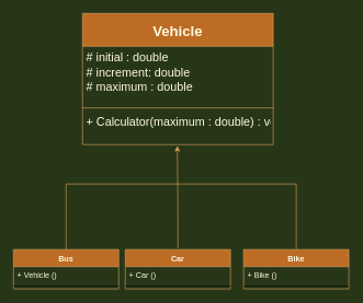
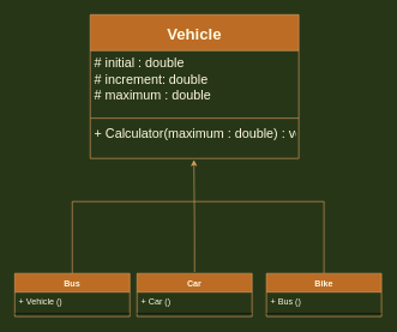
- <mxCell id="17" value="+ Bike ()" style="text;strokeColor=none;fillColor=none;align=left;verticalAlign=top;spacingLeft=4;spacingRight=4;overflow=hidden;rotatable=0;points=[[0,0.5],[1,0.5]];portConstraint=eastwest;rounded=0;sketch=0;fontColor=#FEFAE0;" vertex="1" parent="16"><mxGeometry y="26" width="160" height="26" as="geometry" /></mxCell>
+ <mxCell id="17" value="+ Bus ()" style="text;strokeColor=none;fillColor=none;align=left;verticalAlign=top;spacingLeft=4;spacingRight=4;overflow=hidden;rotatable=0;points=[[0,0.5],[1,0.5]];portConstraint=eastwest;rounded=0;sketch=0;fontColor=#FEFAE0;" vertex="1" parent="16"><mxGeometry y="26" width="160" height="26" as="geometry" /></mxCell>
